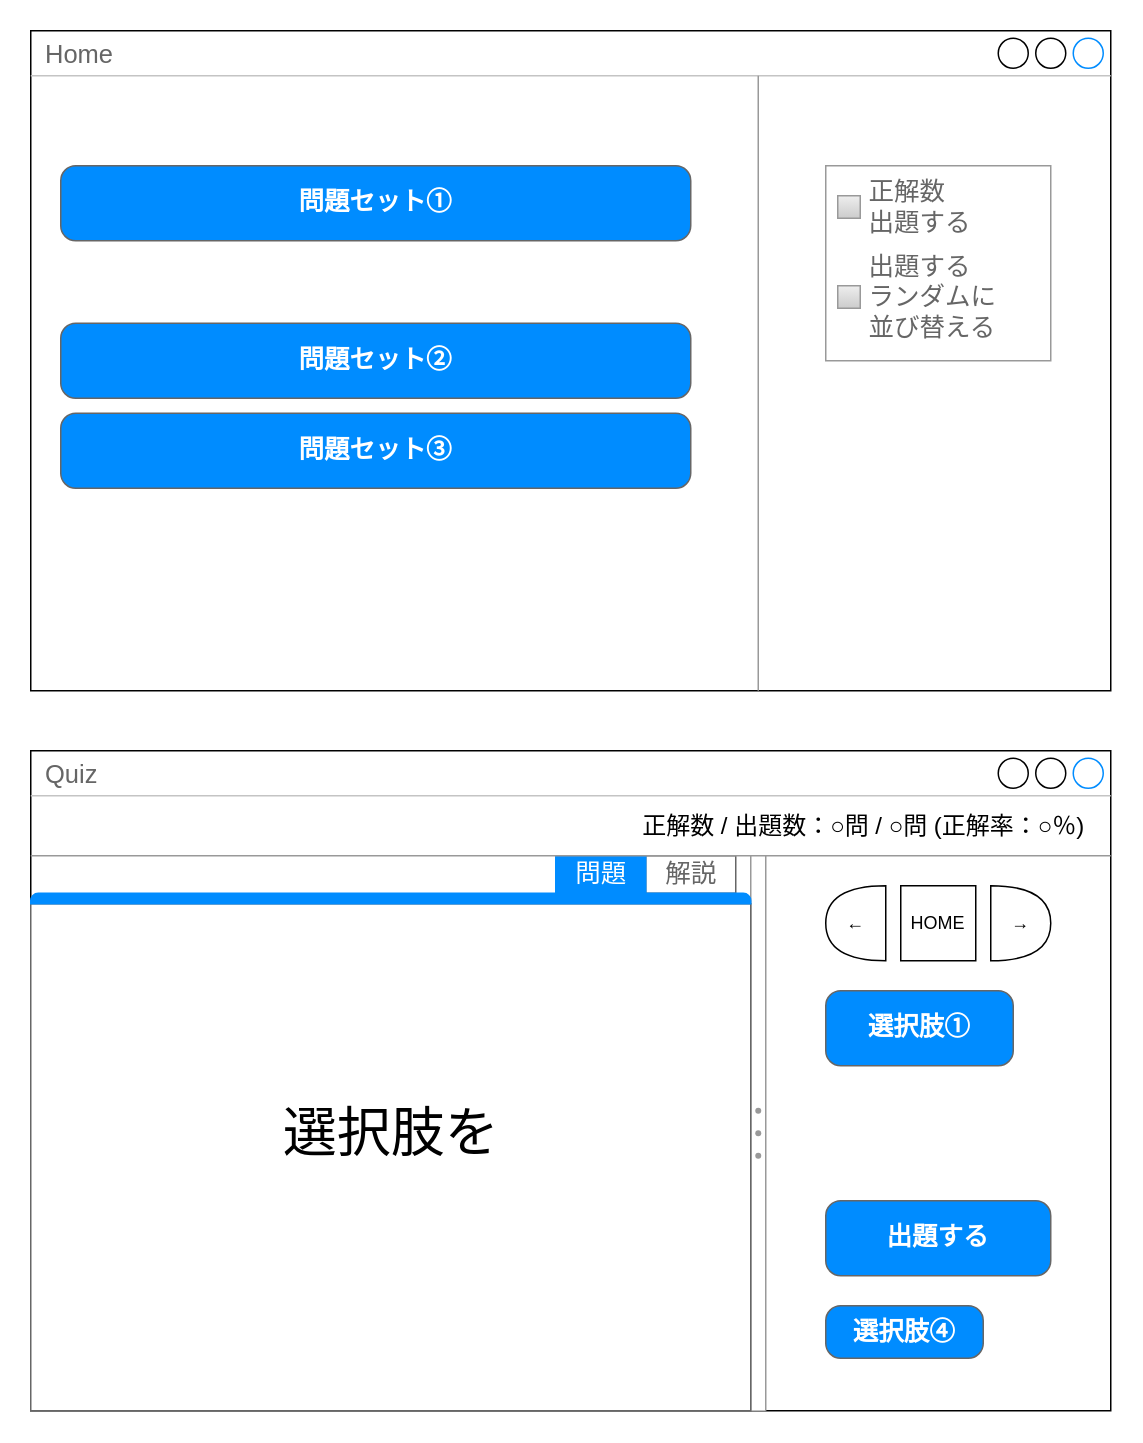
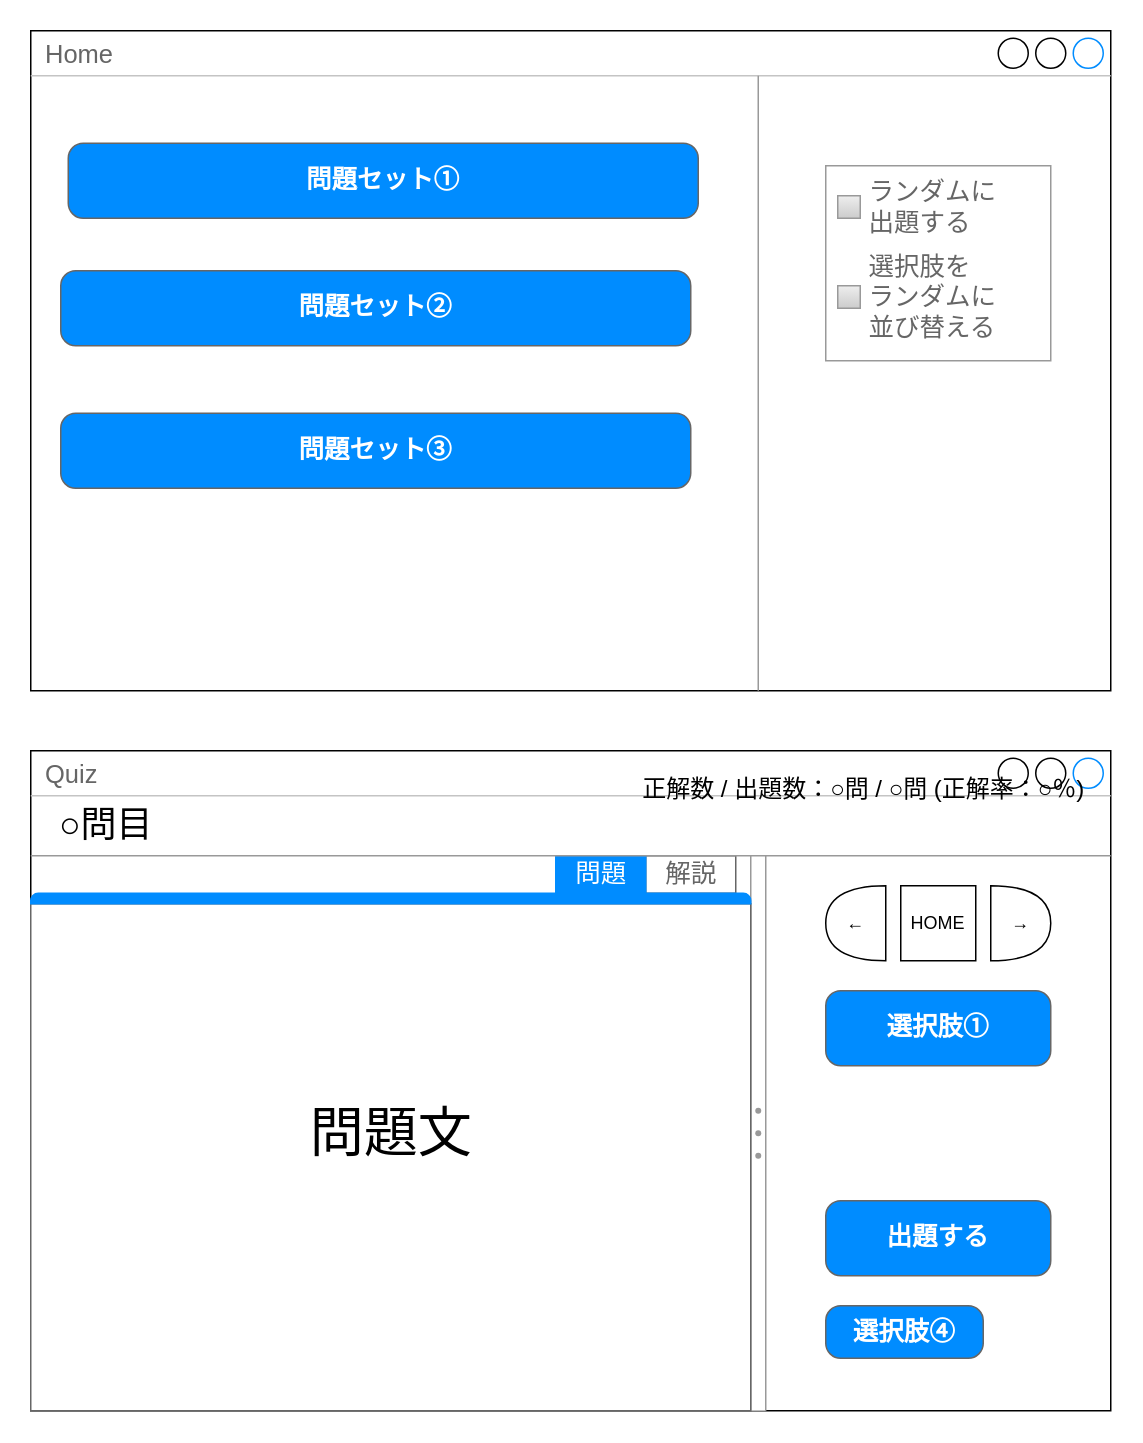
- <mxCell id="18" value="問題セット①" style="strokeWidth=1;shadow=0;dashed=0;align=center;html=1;shape=mxgraph.mockup.buttons.button;strokeColor=#666666;fontColor=#ffffff;mainText=;buttonStyle=round;fontSize=17;fontStyle=1;fillColor=#008cff;whiteSpace=wrap;" parent="1" vertex="1"><mxGeometry x="40" y="110" width="420" height="50" as="geometry" /></mxCell>
+ <mxCell id="18" value="問題セット①" style="strokeWidth=1;shadow=0;dashed=0;align=center;html=1;shape=mxgraph.mockup.buttons.button;strokeColor=#666666;fontColor=#ffffff;mainText=;buttonStyle=round;fontSize=17;fontStyle=1;fillColor=#008cff;whiteSpace=wrap;" parent="1" vertex="1"><mxGeometry x="45" y="95" width="420" height="50" as="geometry" /></mxCell>
- <mxCell id="22" value="正解数&lt;br&gt;出題する" style="strokeWidth=1;shadow=0;dashed=0;align=center;html=1;shape=mxgraph.mockup.forms.rrect;rSize=0;fillColor=#eeeeee;strokeColor=#999999;gradientColor=#cccccc;align=left;spacingLeft=4;fontSize=17;fontColor=#666666;labelPosition=right;" parent="21" vertex="1"><mxGeometry x="8" y="20" width="15" height="15" as="geometry" /></mxCell>
+ <mxCell id="22" value="ランダムに&lt;br&gt;出題する" style="strokeWidth=1;shadow=0;dashed=0;align=center;html=1;shape=mxgraph.mockup.forms.rrect;rSize=0;fillColor=#eeeeee;strokeColor=#999999;gradientColor=#cccccc;align=left;spacingLeft=4;fontSize=17;fontColor=#666666;labelPosition=right;" parent="21" vertex="1"><mxGeometry x="8" y="20" width="15" height="15" as="geometry" /></mxCell>
- <mxCell id="23" value="出題する&lt;br&gt;ランダムに&lt;br&gt;並び替える" style="strokeWidth=1;shadow=0;dashed=0;align=center;html=1;shape=mxgraph.mockup.forms.rrect;rSize=0;fillColor=#eeeeee;strokeColor=#999999;gradientColor=#cccccc;align=left;spacingLeft=4;fontSize=17;fontColor=#666666;labelPosition=right;" parent="21" vertex="1"><mxGeometry x="8" y="80" width="15" height="15" as="geometry" /></mxCell>
+ <mxCell id="23" value="選択肢を&lt;br&gt;ランダムに&lt;br&gt;並び替える" style="strokeWidth=1;shadow=0;dashed=0;align=center;html=1;shape=mxgraph.mockup.forms.rrect;rSize=0;fillColor=#eeeeee;strokeColor=#999999;gradientColor=#cccccc;align=left;spacingLeft=4;fontSize=17;fontColor=#666666;labelPosition=right;" parent="21" vertex="1"><mxGeometry x="8" y="80" width="15" height="15" as="geometry" /></mxCell>
- <mxCell id="19" value="問題セット②" style="strokeWidth=1;shadow=0;dashed=0;align=center;html=1;shape=mxgraph.mockup.buttons.button;strokeColor=#666666;fontColor=#ffffff;mainText=;buttonStyle=round;fontSize=17;fontStyle=1;fillColor=#008cff;whiteSpace=wrap;" parent="1" vertex="1"><mxGeometry x="40" y="215" width="420" height="50" as="geometry" /></mxCell>
+ <mxCell id="19" value="問題セット②" style="strokeWidth=1;shadow=0;dashed=0;align=center;html=1;shape=mxgraph.mockup.buttons.button;strokeColor=#666666;fontColor=#ffffff;mainText=;buttonStyle=round;fontSize=17;fontStyle=1;fillColor=#008cff;whiteSpace=wrap;" parent="1" vertex="1"><mxGeometry x="40" y="180" width="420" height="50" as="geometry" /></mxCell>
+ <mxCell id="12" value="&lt;font style=&quot;font-size: 24px&quot;&gt;○問目&lt;/font&gt;" style="text;html=1;align=center;verticalAlign=middle;resizable=0;points=[];autosize=1;strokeColor=none;" parent="1" vertex="1"><mxGeometry x="30" y="540" width="80" height="20" as="geometry" /></mxCell>
- <mxCell id="13" value="&lt;font style=&quot;font-size: 16px&quot;&gt;正解数 / 出題数：○問 / ○問 (正解率：○％)&lt;/font&gt;" style="text;html=1;align=center;verticalAlign=middle;resizable=0;points=[];autosize=1;strokeColor=none;" parent="1" vertex="1"><mxGeometry x="420" y="540" width="310" height="20" as="geometry" /></mxCell>
+ <mxCell id="13" value="&lt;font style=&quot;font-size: 16px&quot;&gt;正解数 / 出題数：○問 / ○問 (正解率：○％)&lt;/font&gt;" style="text;html=1;align=center;verticalAlign=middle;resizable=0;points=[];autosize=1;strokeColor=none;" parent="1" vertex="1"><mxGeometry x="420" y="515" width="310" height="20" as="geometry" /></mxCell>
- <mxCell id="3" value="選択肢①" style="strokeWidth=1;shadow=0;dashed=0;align=center;html=1;shape=mxgraph.mockup.buttons.button;strokeColor=#666666;fontColor=#ffffff;mainText=;buttonStyle=round;fontSize=17;fontStyle=1;fillColor=#008cff;whiteSpace=wrap;" parent="1" vertex="1"><mxGeometry x="550" y="660" width="125" height="50" as="geometry" /></mxCell>
+ <mxCell id="3" value="選択肢①" style="strokeWidth=1;shadow=0;dashed=0;align=center;html=1;shape=mxgraph.mockup.buttons.button;strokeColor=#666666;fontColor=#ffffff;mainText=;buttonStyle=round;fontSize=17;fontStyle=1;fillColor=#008cff;whiteSpace=wrap;" parent="1" vertex="1"><mxGeometry x="550" y="660" width="150" height="50" as="geometry" /></mxCell>
- <mxCell id="7" value="&lt;font style=&quot;font-size: 36px&quot;&gt;選択肢を&lt;/font&gt;" style="strokeWidth=1;shadow=0;dashed=0;align=center;html=1;shape=mxgraph.mockup.containers.marginRect2;rectMarginTop=32;strokeColor=#666666;gradientColor=none;" parent="1" vertex="1"><mxGeometry x="20" y="570" width="480" height="370" as="geometry" /></mxCell>
+ <mxCell id="7" value="&lt;font style=&quot;font-size: 36px&quot;&gt;問題文&lt;/font&gt;" style="strokeWidth=1;shadow=0;dashed=0;align=center;html=1;shape=mxgraph.mockup.containers.marginRect2;rectMarginTop=32;strokeColor=#666666;gradientColor=none;" parent="1" vertex="1"><mxGeometry x="20" y="570" width="480" height="370" as="geometry" /></mxCell>
